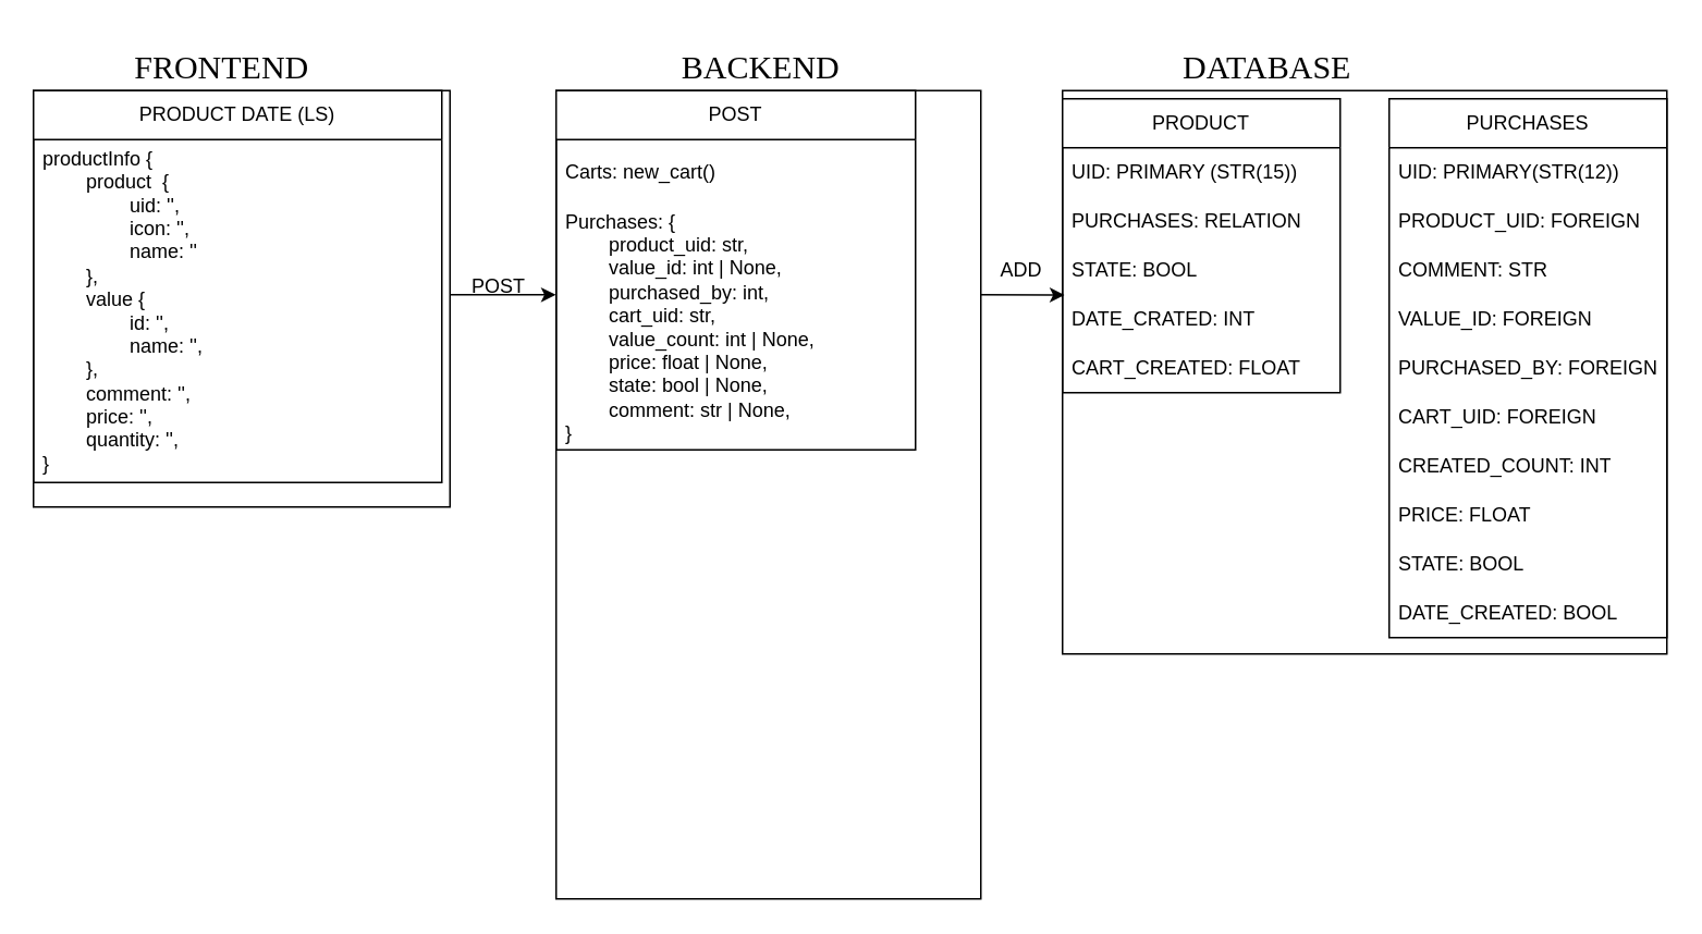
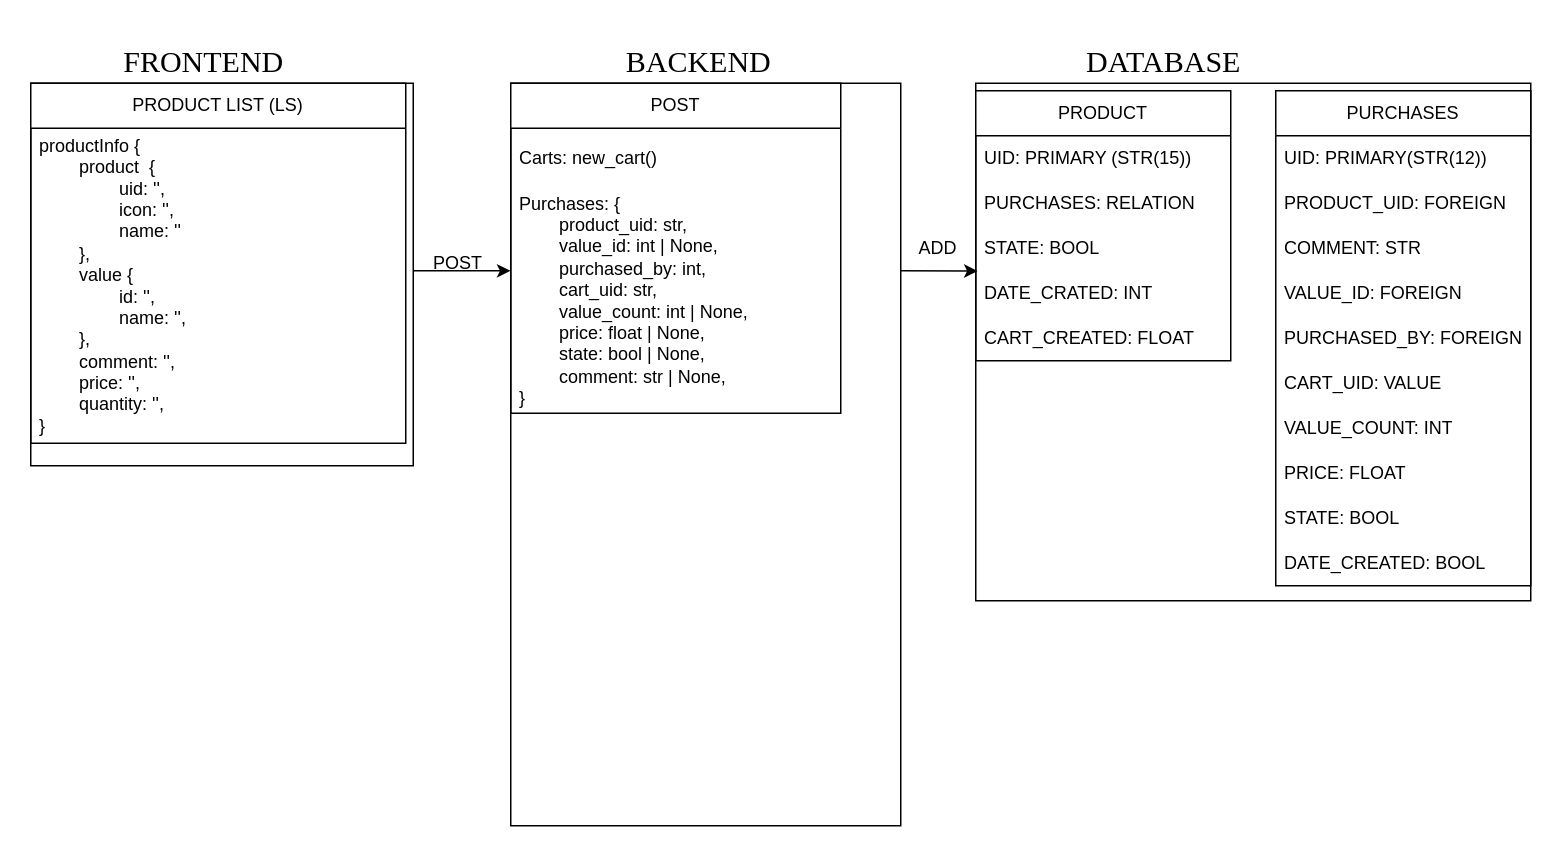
- <mxCell id="6" value="PRODUCT DATE (LS)" style="swimlane;fontStyle=0;childLayout=stackLayout;horizontal=1;startSize=30;horizontalStack=0;resizeParent=1;resizeParentMax=0;resizeLast=0;collapsible=1;marginBottom=0;whiteSpace=wrap;html=1;" vertex="1" parent="1"><mxGeometry x="20" y="55" width="250" height="240" as="geometry" /></mxCell>
+ <mxCell id="6" value="PRODUCT LIST (LS)" style="swimlane;fontStyle=0;childLayout=stackLayout;horizontal=1;startSize=30;horizontalStack=0;resizeParent=1;resizeParentMax=0;resizeLast=0;collapsible=1;marginBottom=0;whiteSpace=wrap;html=1;" vertex="1" parent="1"><mxGeometry x="20" y="55" width="250" height="240" as="geometry" /></mxCell>
- <mxCell id="29" value="CART_UID: FOREIGN" style="text;strokeColor=none;fillColor=none;align=left;verticalAlign=middle;spacingLeft=4;spacingRight=4;overflow=hidden;points=[[0,0.5],[1,0.5]];portConstraint=eastwest;rotatable=0;whiteSpace=wrap;html=1;" vertex="1" parent="23"><mxGeometry y="180" width="170" height="30" as="geometry" /></mxCell>
+ <mxCell id="29" value="CART_UID: VALUE" style="text;strokeColor=none;fillColor=none;align=left;verticalAlign=middle;spacingLeft=4;spacingRight=4;overflow=hidden;points=[[0,0.5],[1,0.5]];portConstraint=eastwest;rotatable=0;whiteSpace=wrap;html=1;" vertex="1" parent="23"><mxGeometry y="180" width="170" height="30" as="geometry" /></mxCell>
- <mxCell id="30" value="CREATED_COUNT: INT" style="text;strokeColor=none;fillColor=none;align=left;verticalAlign=middle;spacingLeft=4;spacingRight=4;overflow=hidden;points=[[0,0.5],[1,0.5]];portConstraint=eastwest;rotatable=0;whiteSpace=wrap;html=1;" vertex="1" parent="23"><mxGeometry y="210" width="170" height="30" as="geometry" /></mxCell>
+ <mxCell id="30" value="VALUE_COUNT: INT" style="text;strokeColor=none;fillColor=none;align=left;verticalAlign=middle;spacingLeft=4;spacingRight=4;overflow=hidden;points=[[0,0.5],[1,0.5]];portConstraint=eastwest;rotatable=0;whiteSpace=wrap;html=1;" vertex="1" parent="23"><mxGeometry y="210" width="170" height="30" as="geometry" /></mxCell>
